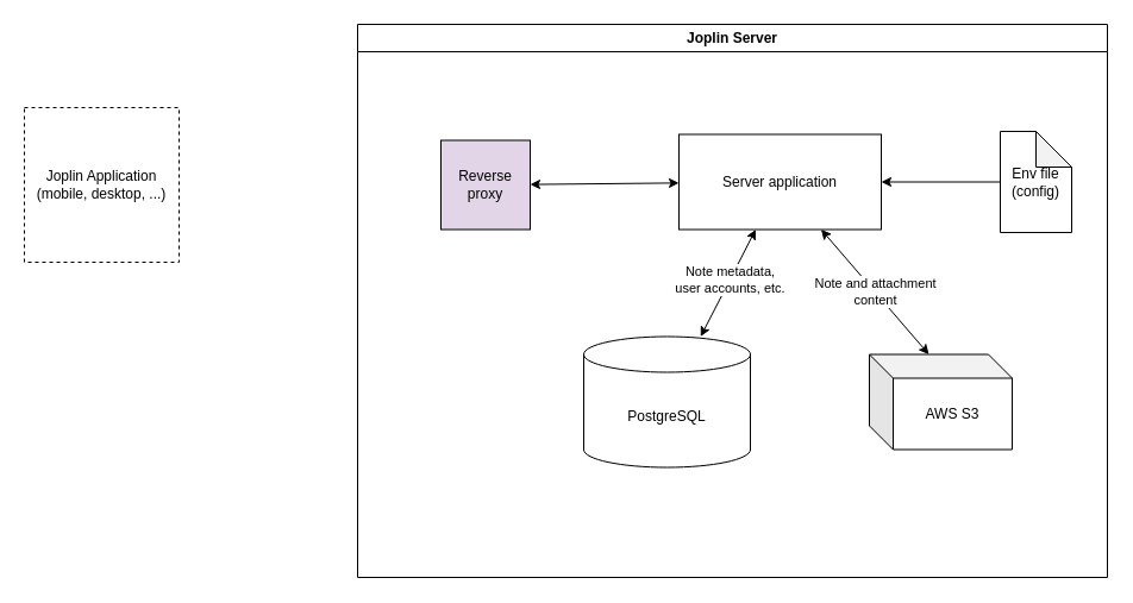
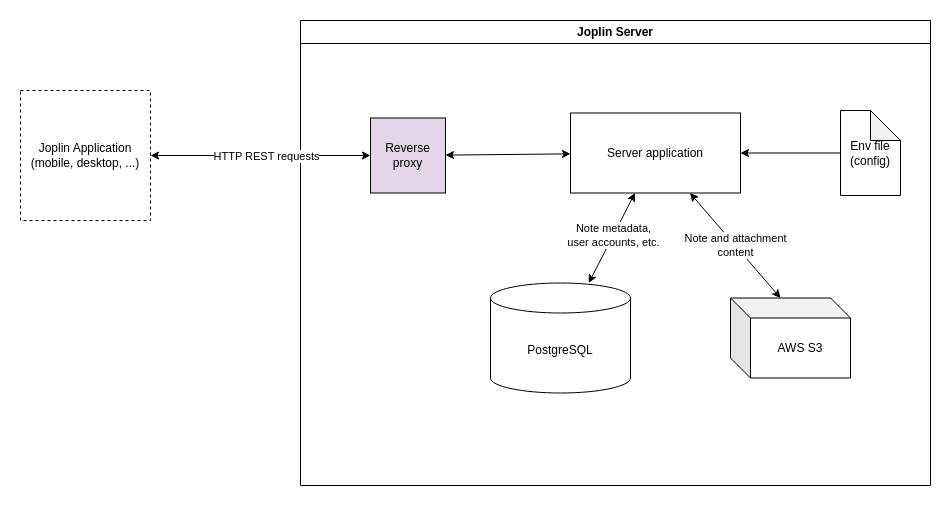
+ <mxCell id="14" value="" style="endArrow=classic;startArrow=classic;html=1;rounded=0;entryX=0;entryY=0.5;entryDx=0;entryDy=0;" edge="1" parent="1" source="13" target="9"><mxGeometry width="50" height="50" relative="1" as="geometry"><mxPoint x="110" y="250" as="sourcePoint" /><mxPoint x="290" y="210" as="targetPoint" /></mxGeometry></mxCell>
+ <mxCell id="15" value="HTTP REST requests" style="edgeLabel;html=1;align=center;verticalAlign=middle;resizable=0;points=[];" vertex="1" connectable="0" parent="14"><mxGeometry x="0.043" relative="1" as="geometry"><mxPoint as="offset" /></mxGeometry></mxCell>
